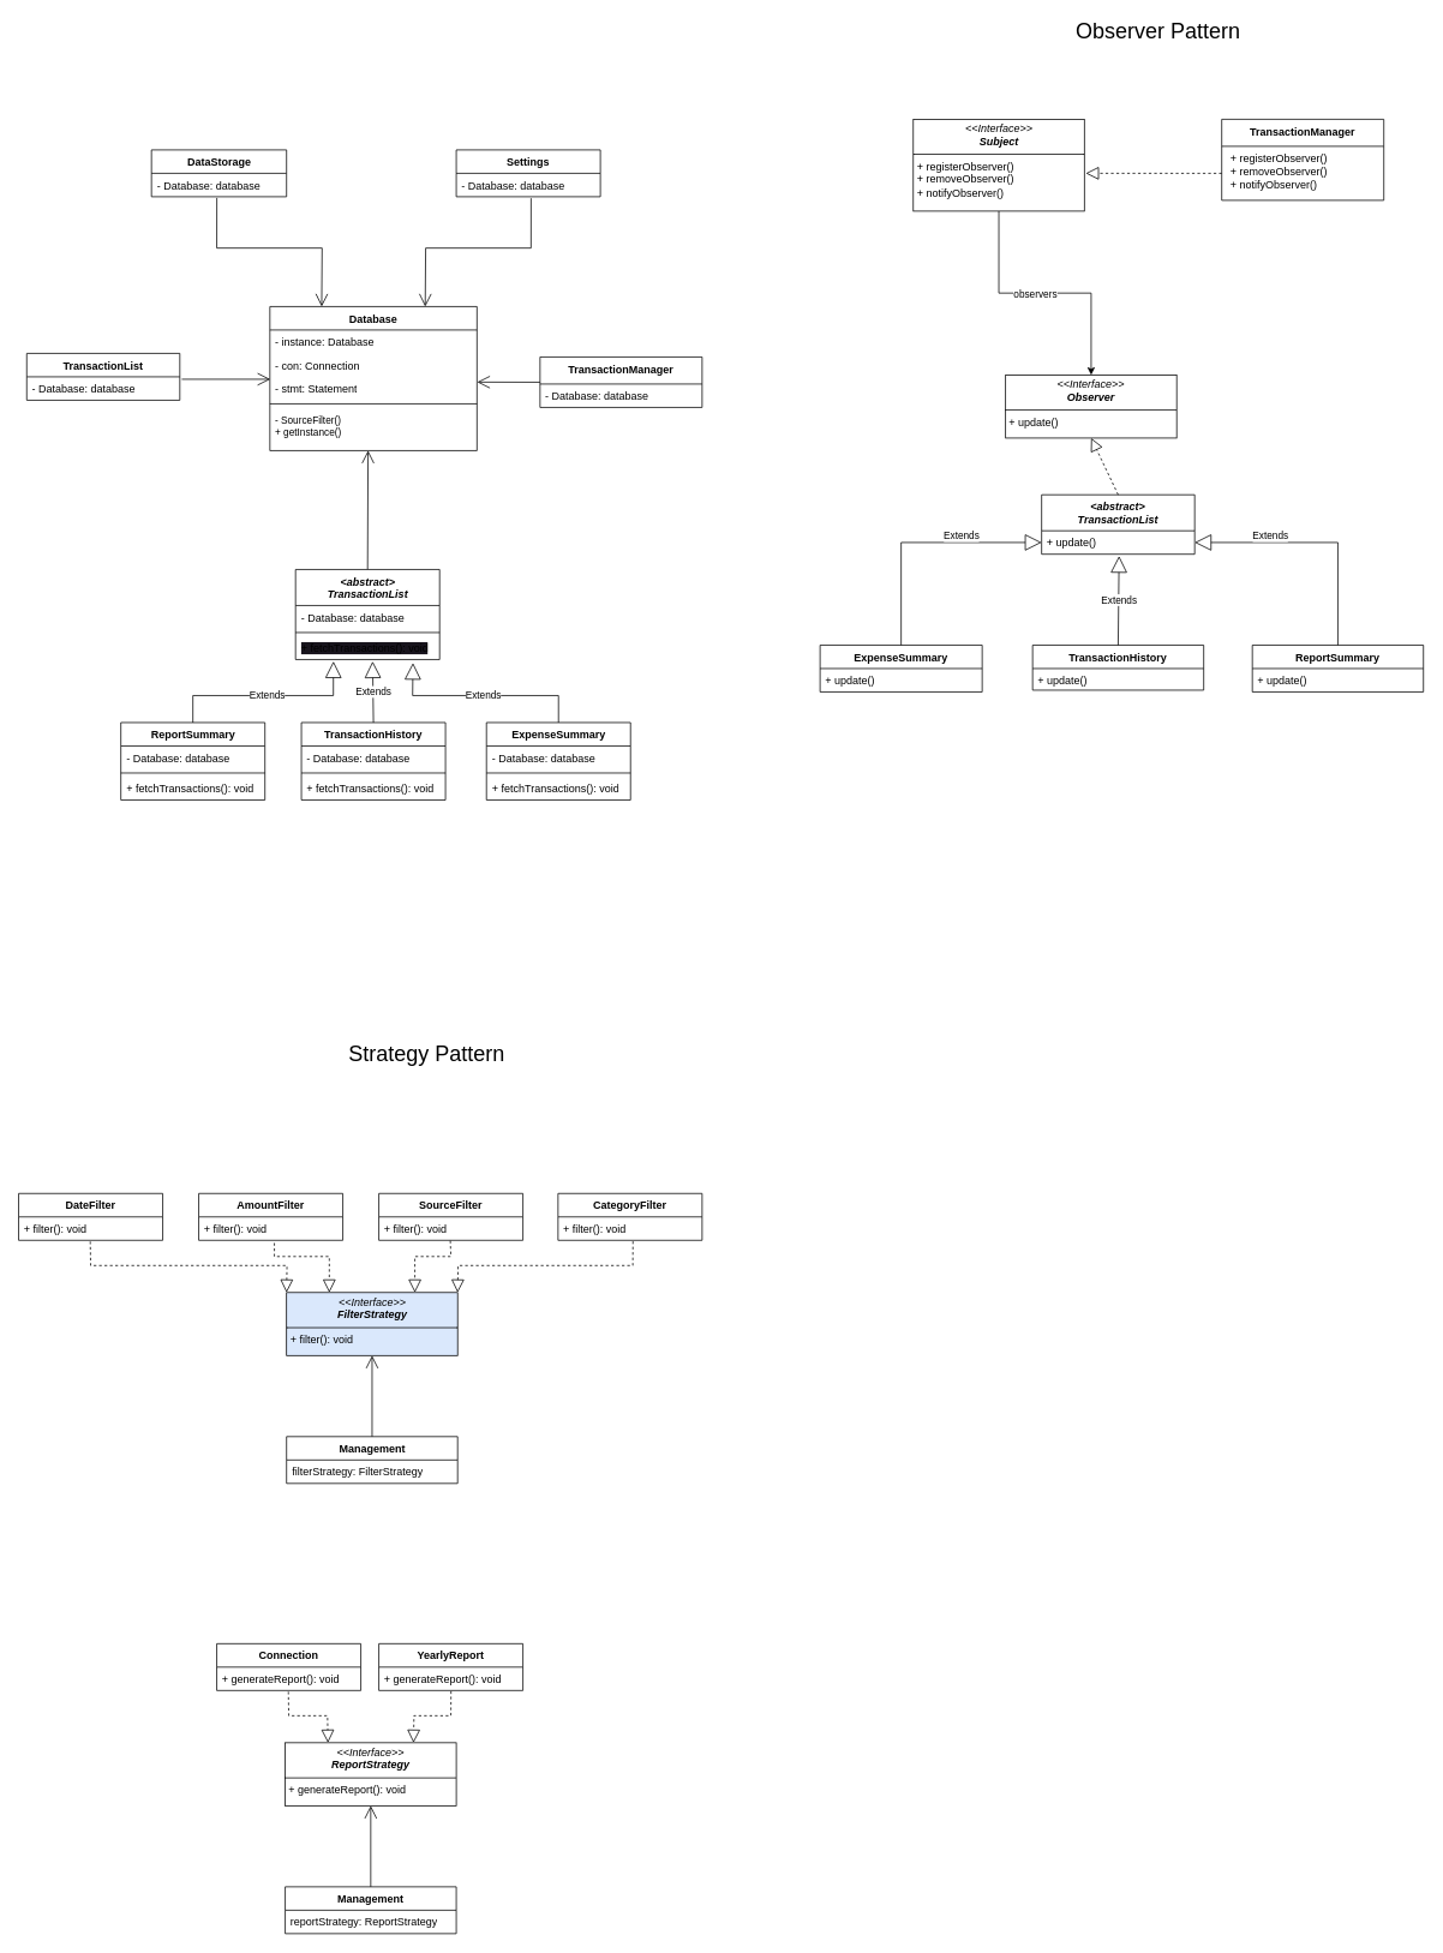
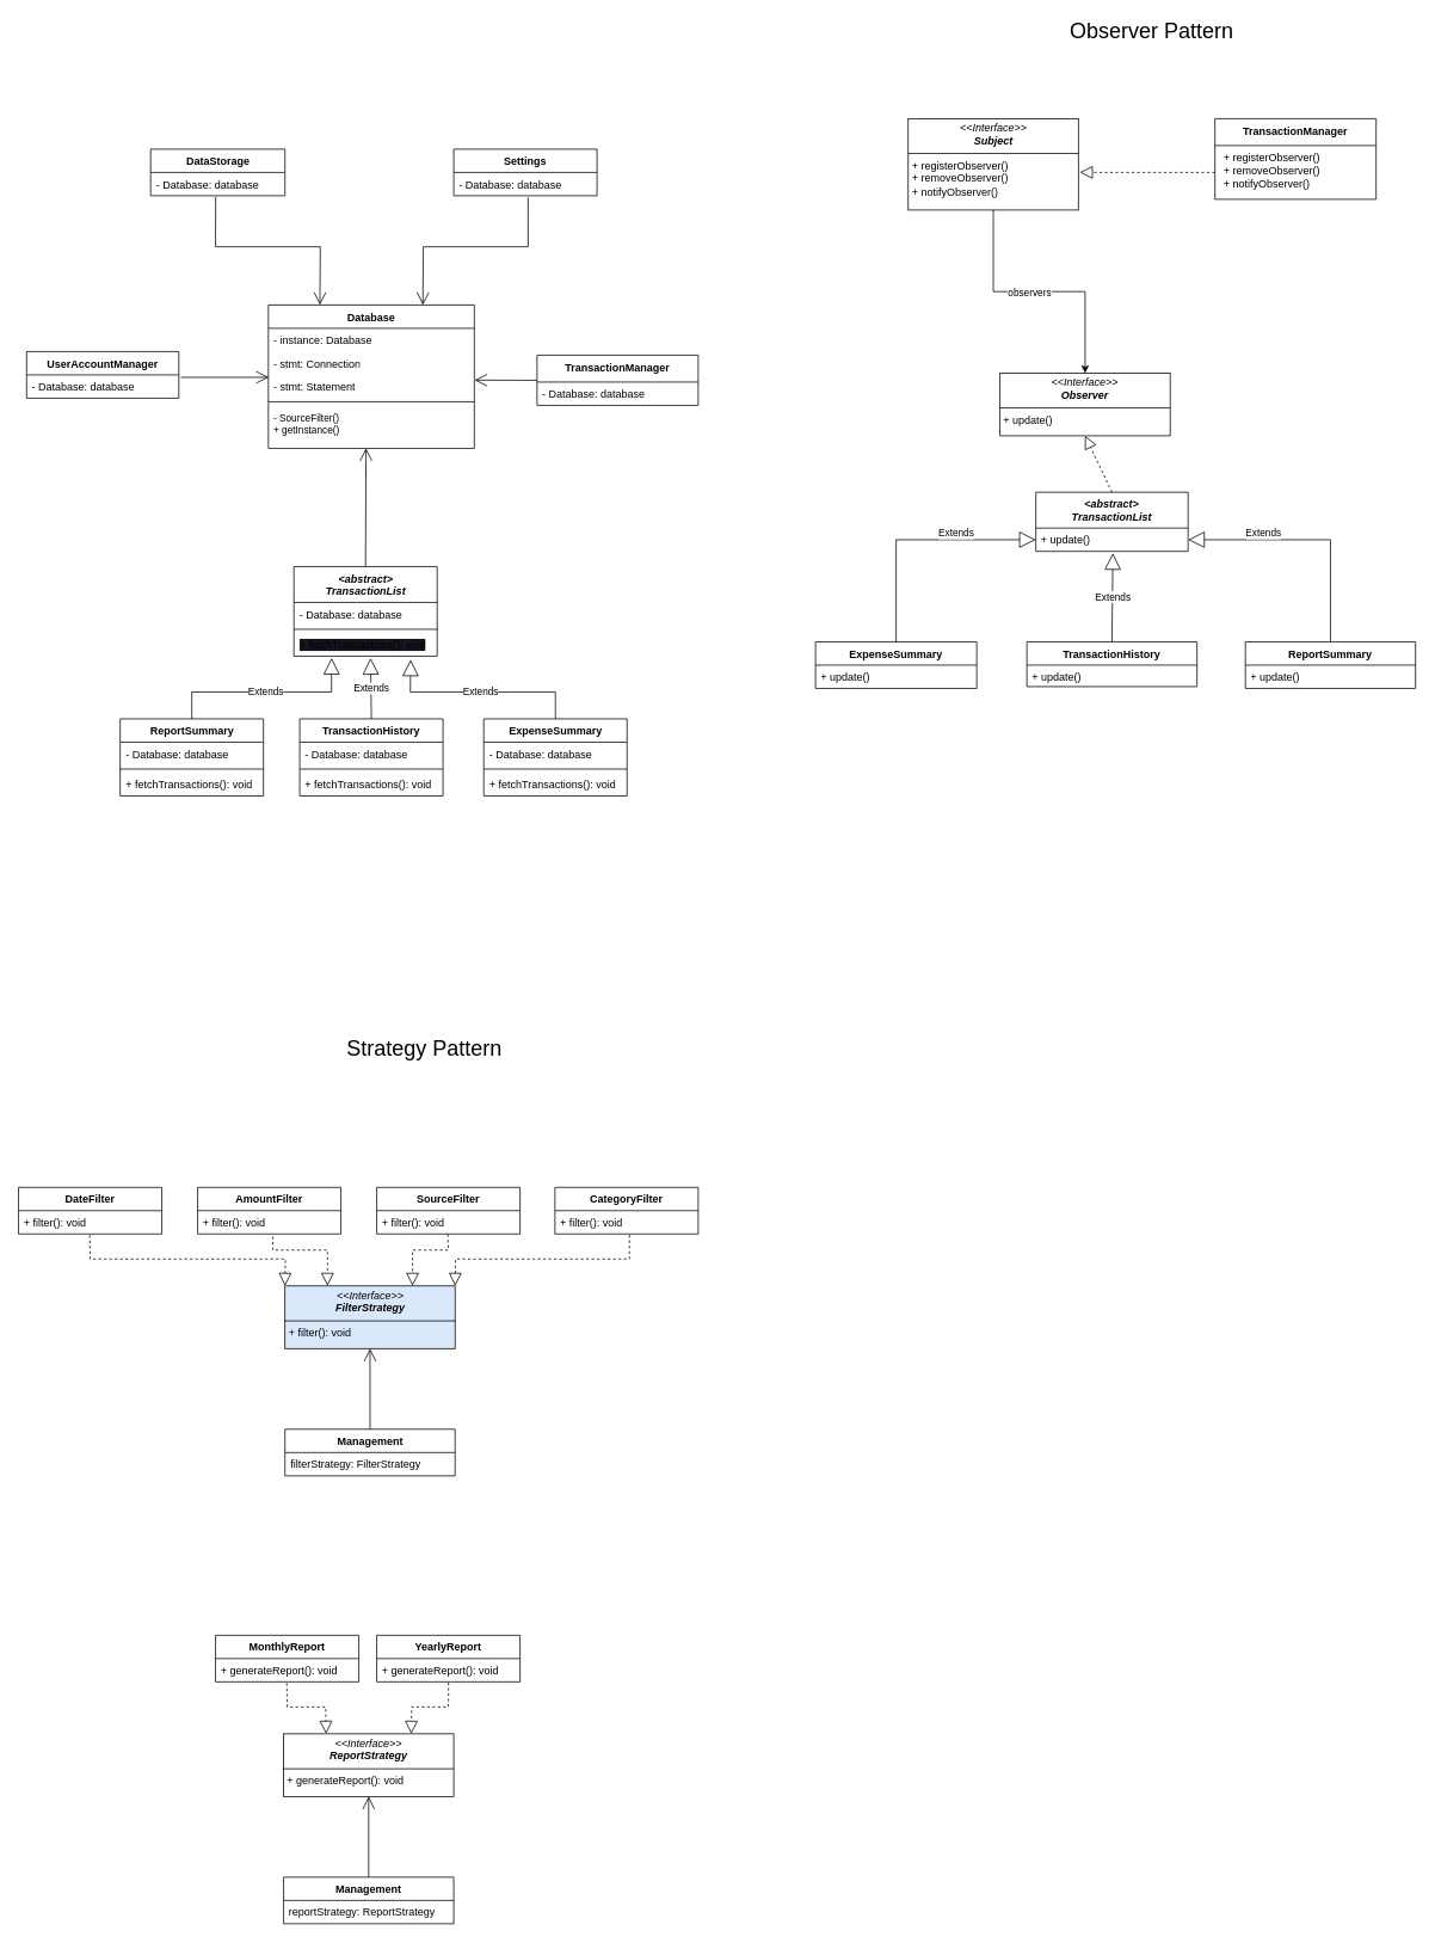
- <mxCell id="14" value="TransactionList" style="swimlane;fontStyle=1;align=center;verticalAlign=top;childLayout=stackLayout;horizontal=1;startSize=26;horizontalStack=0;resizeParent=1;resizeParentMax=0;resizeLast=0;collapsible=1;marginBottom=0;whiteSpace=wrap;html=1;" parent="1" vertex="1"><mxGeometry x="29" y="392" width="170" height="52" as="geometry" /></mxCell>
+ <mxCell id="14" value="UserAccountManager" style="swimlane;fontStyle=1;align=center;verticalAlign=top;childLayout=stackLayout;horizontal=1;startSize=26;horizontalStack=0;resizeParent=1;resizeParentMax=0;resizeLast=0;collapsible=1;marginBottom=0;whiteSpace=wrap;html=1;" parent="1" vertex="1"><mxGeometry x="29" y="392" width="170" height="52" as="geometry" /></mxCell>
- <mxCell id="10" value="- con: Connection" style="text;strokeColor=none;fillColor=none;align=left;verticalAlign=top;spacingLeft=4;spacingRight=4;overflow=hidden;rotatable=0;points=[[0,0.5],[1,0.5]];portConstraint=eastwest;whiteSpace=wrap;html=1;" parent="8" vertex="1"><mxGeometry y="52" width="230" height="26" as="geometry" /></mxCell>
+ <mxCell id="10" value="- stmt: Connection" style="text;strokeColor=none;fillColor=none;align=left;verticalAlign=top;spacingLeft=4;spacingRight=4;overflow=hidden;rotatable=0;points=[[0,0.5],[1,0.5]];portConstraint=eastwest;whiteSpace=wrap;html=1;" parent="8" vertex="1"><mxGeometry y="52" width="230" height="26" as="geometry" /></mxCell>
- <mxCell id="67" value="Connection" style="swimlane;fontStyle=1;align=center;verticalAlign=top;childLayout=stackLayout;horizontal=1;startSize=26;horizontalStack=0;resizeParent=1;resizeParentMax=0;resizeLast=0;collapsible=1;marginBottom=0;whiteSpace=wrap;html=1;" parent="1" vertex="1"><mxGeometry x="240" y="1825" width="160" height="52" as="geometry" /></mxCell>
+ <mxCell id="67" value="MonthlyReport" style="swimlane;fontStyle=1;align=center;verticalAlign=top;childLayout=stackLayout;horizontal=1;startSize=26;horizontalStack=0;resizeParent=1;resizeParentMax=0;resizeLast=0;collapsible=1;marginBottom=0;whiteSpace=wrap;html=1;" parent="1" vertex="1"><mxGeometry x="240" y="1825" width="160" height="52" as="geometry" /></mxCell>
